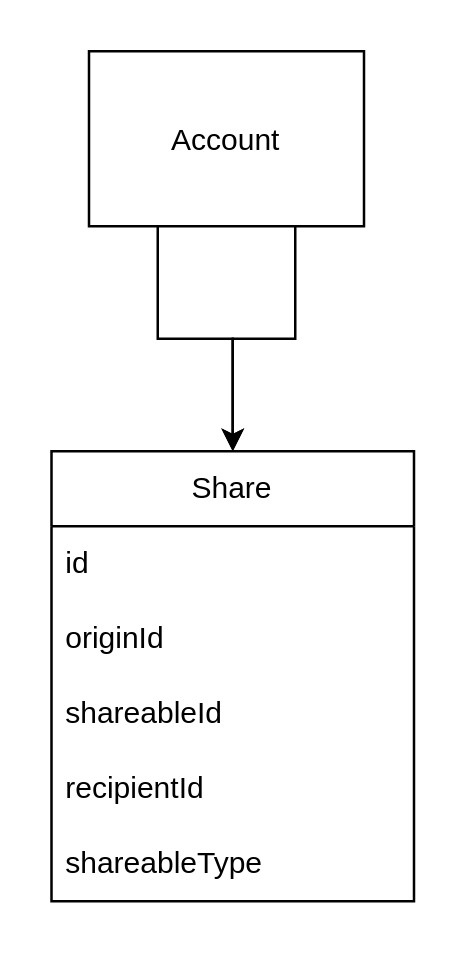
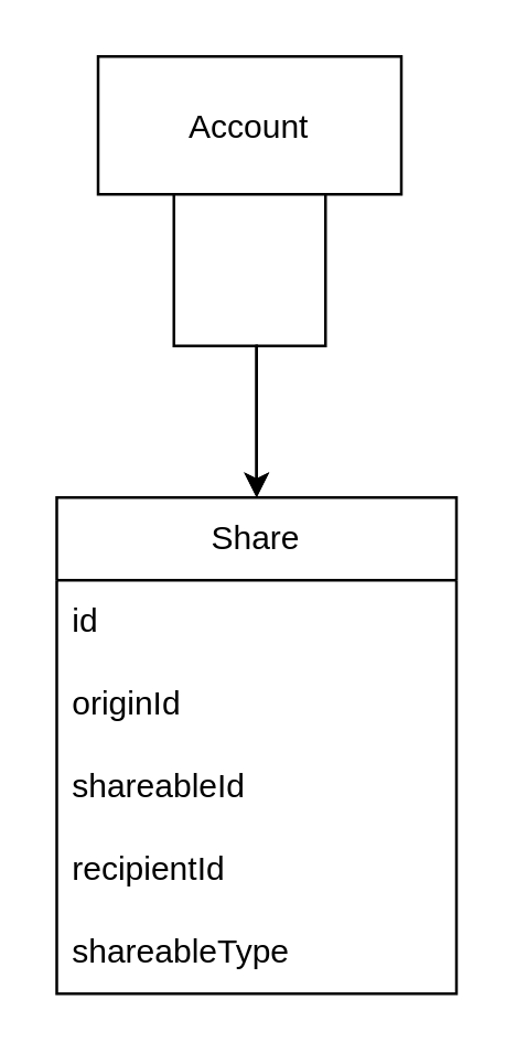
- <mxCell id="4" value="Account" style="" parent="1" vertex="1"><mxGeometry x="35" y="20" width="110" height="70" as="geometry" /></mxCell>
+ <mxCell id="4" value="Account" style="" parent="1" vertex="1"><mxGeometry x="35" y="20" width="110" height="50" as="geometry" /></mxCell>
